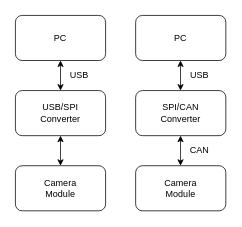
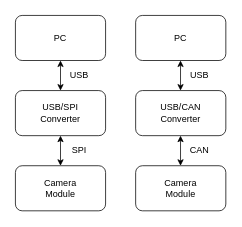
- <mxCell id="7" value="SPI/CAN&lt;br&gt;Converter" style="rounded=1;whiteSpace=wrap;html=1;fillColor=none;" vertex="1" parent="1"><mxGeometry x="180" y="120" width="120" height="60" as="geometry" /></mxCell>
+ <mxCell id="7" value="USB/CAN&lt;br&gt;Converter" style="rounded=1;whiteSpace=wrap;html=1;fillColor=none;" vertex="1" parent="1"><mxGeometry x="180" y="120" width="120" height="60" as="geometry" /></mxCell>
+ <mxCell id="14" value="SPI" style="text;html=1;strokeColor=none;fillColor=none;align=center;verticalAlign=middle;whiteSpace=wrap;rounded=0;" vertex="1" parent="1"><mxGeometry x="90" y="190" width="30" height="20" as="geometry" /></mxCell>
